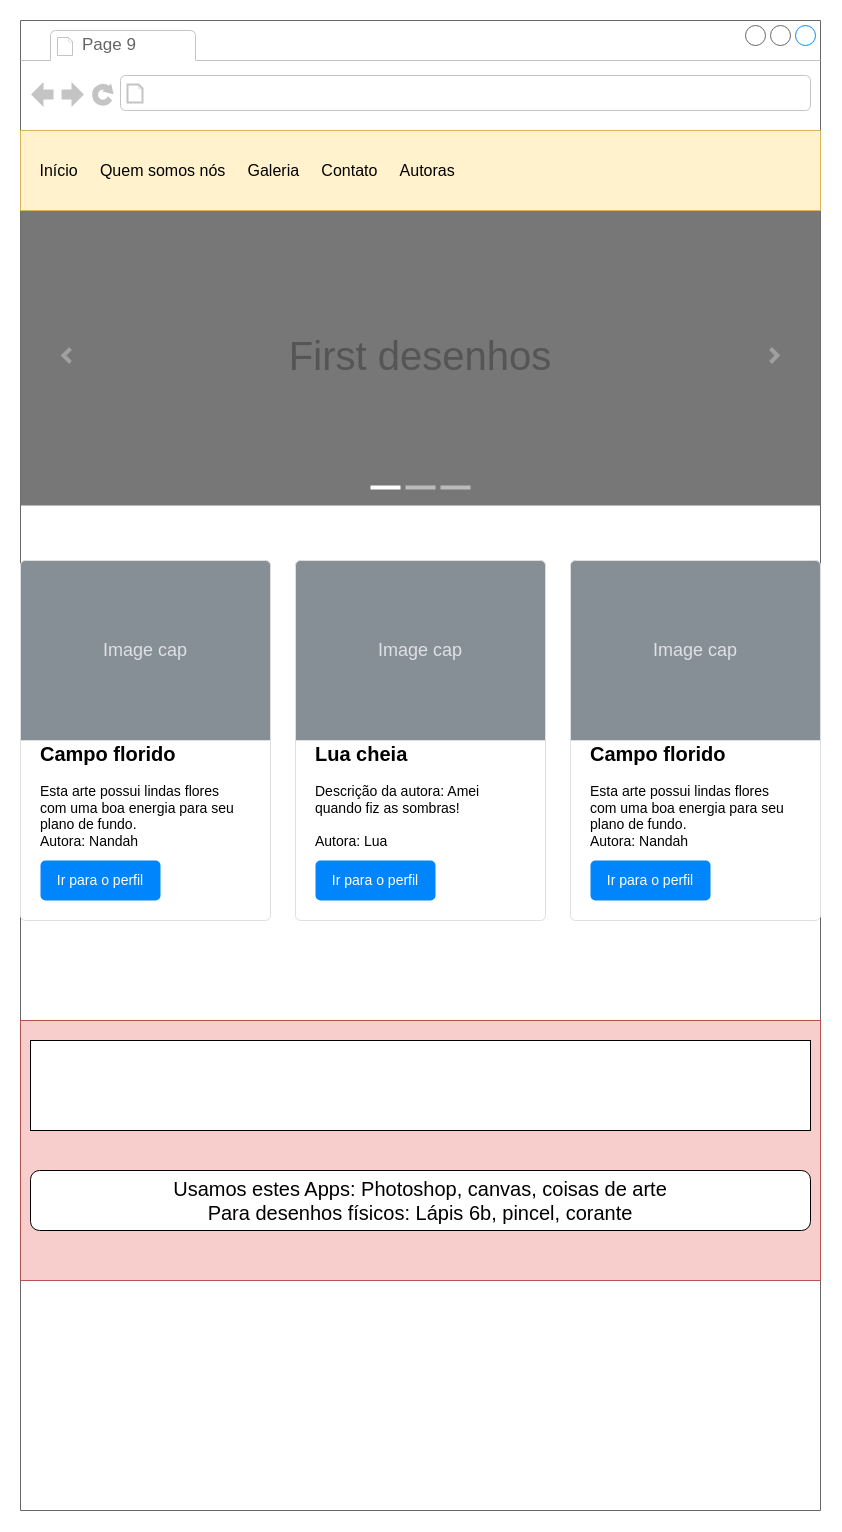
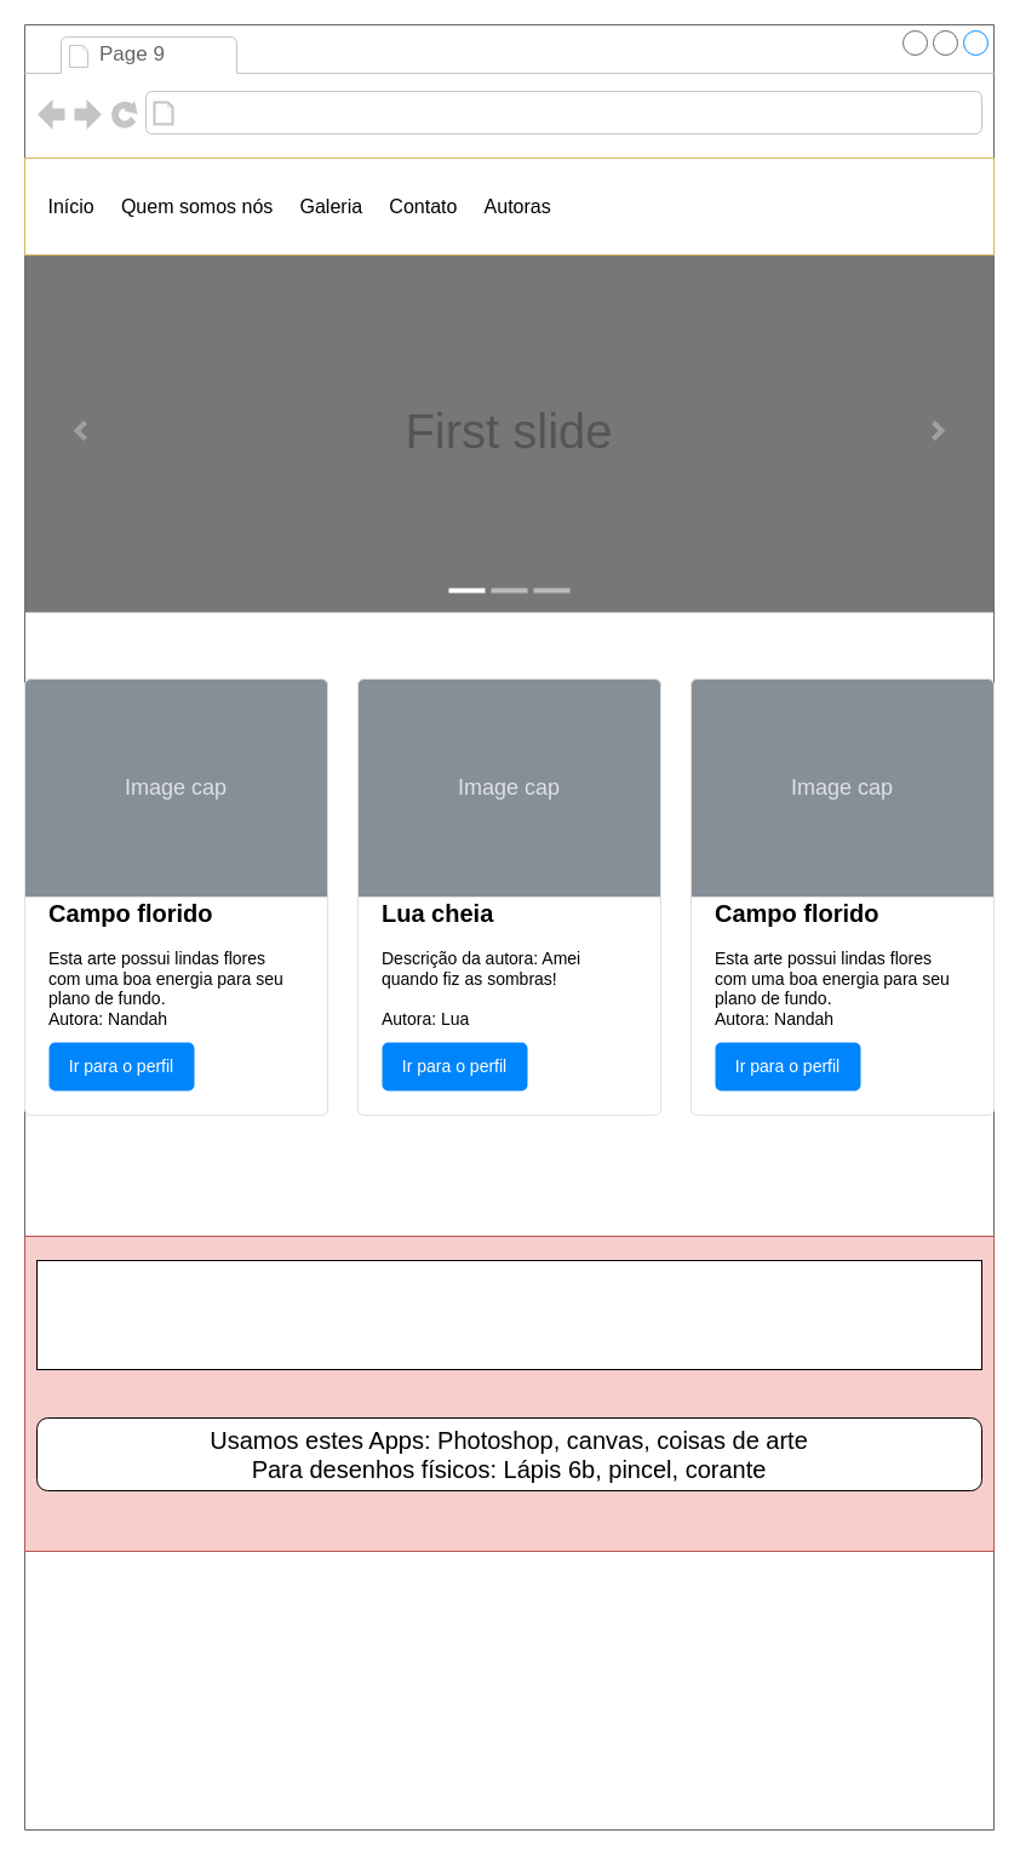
- <mxCell id="10" value="&amp;nbsp;Início&amp;nbsp; &amp;nbsp; &amp;nbsp;Quem somos nós&amp;nbsp; &amp;nbsp; &amp;nbsp;Galeria&amp;nbsp; &amp;nbsp; &amp;nbsp;Contato&amp;nbsp; &amp;nbsp; &amp;nbsp;Autoras&amp;nbsp;" style="html=1;shadow=0;dashed=0;fillColor=#fff2cc;strokeColor=#d6b656;fontSize=16;align=left;spacing=15;" parent="2" vertex="1"><mxGeometry y="110" width="800" height="80" as="geometry" /></mxCell>
+ <mxCell id="10" value="&amp;nbsp;Início&amp;nbsp; &amp;nbsp; &amp;nbsp;Quem somos nós&amp;nbsp; &amp;nbsp; &amp;nbsp;Galeria&amp;nbsp; &amp;nbsp; &amp;nbsp;Contato&amp;nbsp; &amp;nbsp; &amp;nbsp;Autoras&amp;nbsp;" style="html=1;shadow=0;dashed=0;fillColor=#ffffff;strokeColor=#d6b656;fontSize=16;align=left;spacing=15;" parent="2" vertex="1"><mxGeometry y="110" width="800" height="80" as="geometry" /></mxCell>
- <mxCell id="4" value="First desenhos" style="html=1;shadow=0;dashed=0;strokeColor=none;strokeWidth=1;fillColor=#777777;fontColor=#555555;whiteSpace=wrap;align=center;verticalAlign=middle;fontStyle=0;fontSize=40;" parent="2" vertex="1"><mxGeometry y="185" width="800" height="300" as="geometry" /></mxCell>
+ <mxCell id="4" value="First slide" style="html=1;shadow=0;dashed=0;strokeColor=none;strokeWidth=1;fillColor=#777777;fontColor=#555555;whiteSpace=wrap;align=center;verticalAlign=middle;fontStyle=0;fontSize=40;" parent="2" vertex="1"><mxGeometry y="185" width="800" height="300" as="geometry" /></mxCell>
